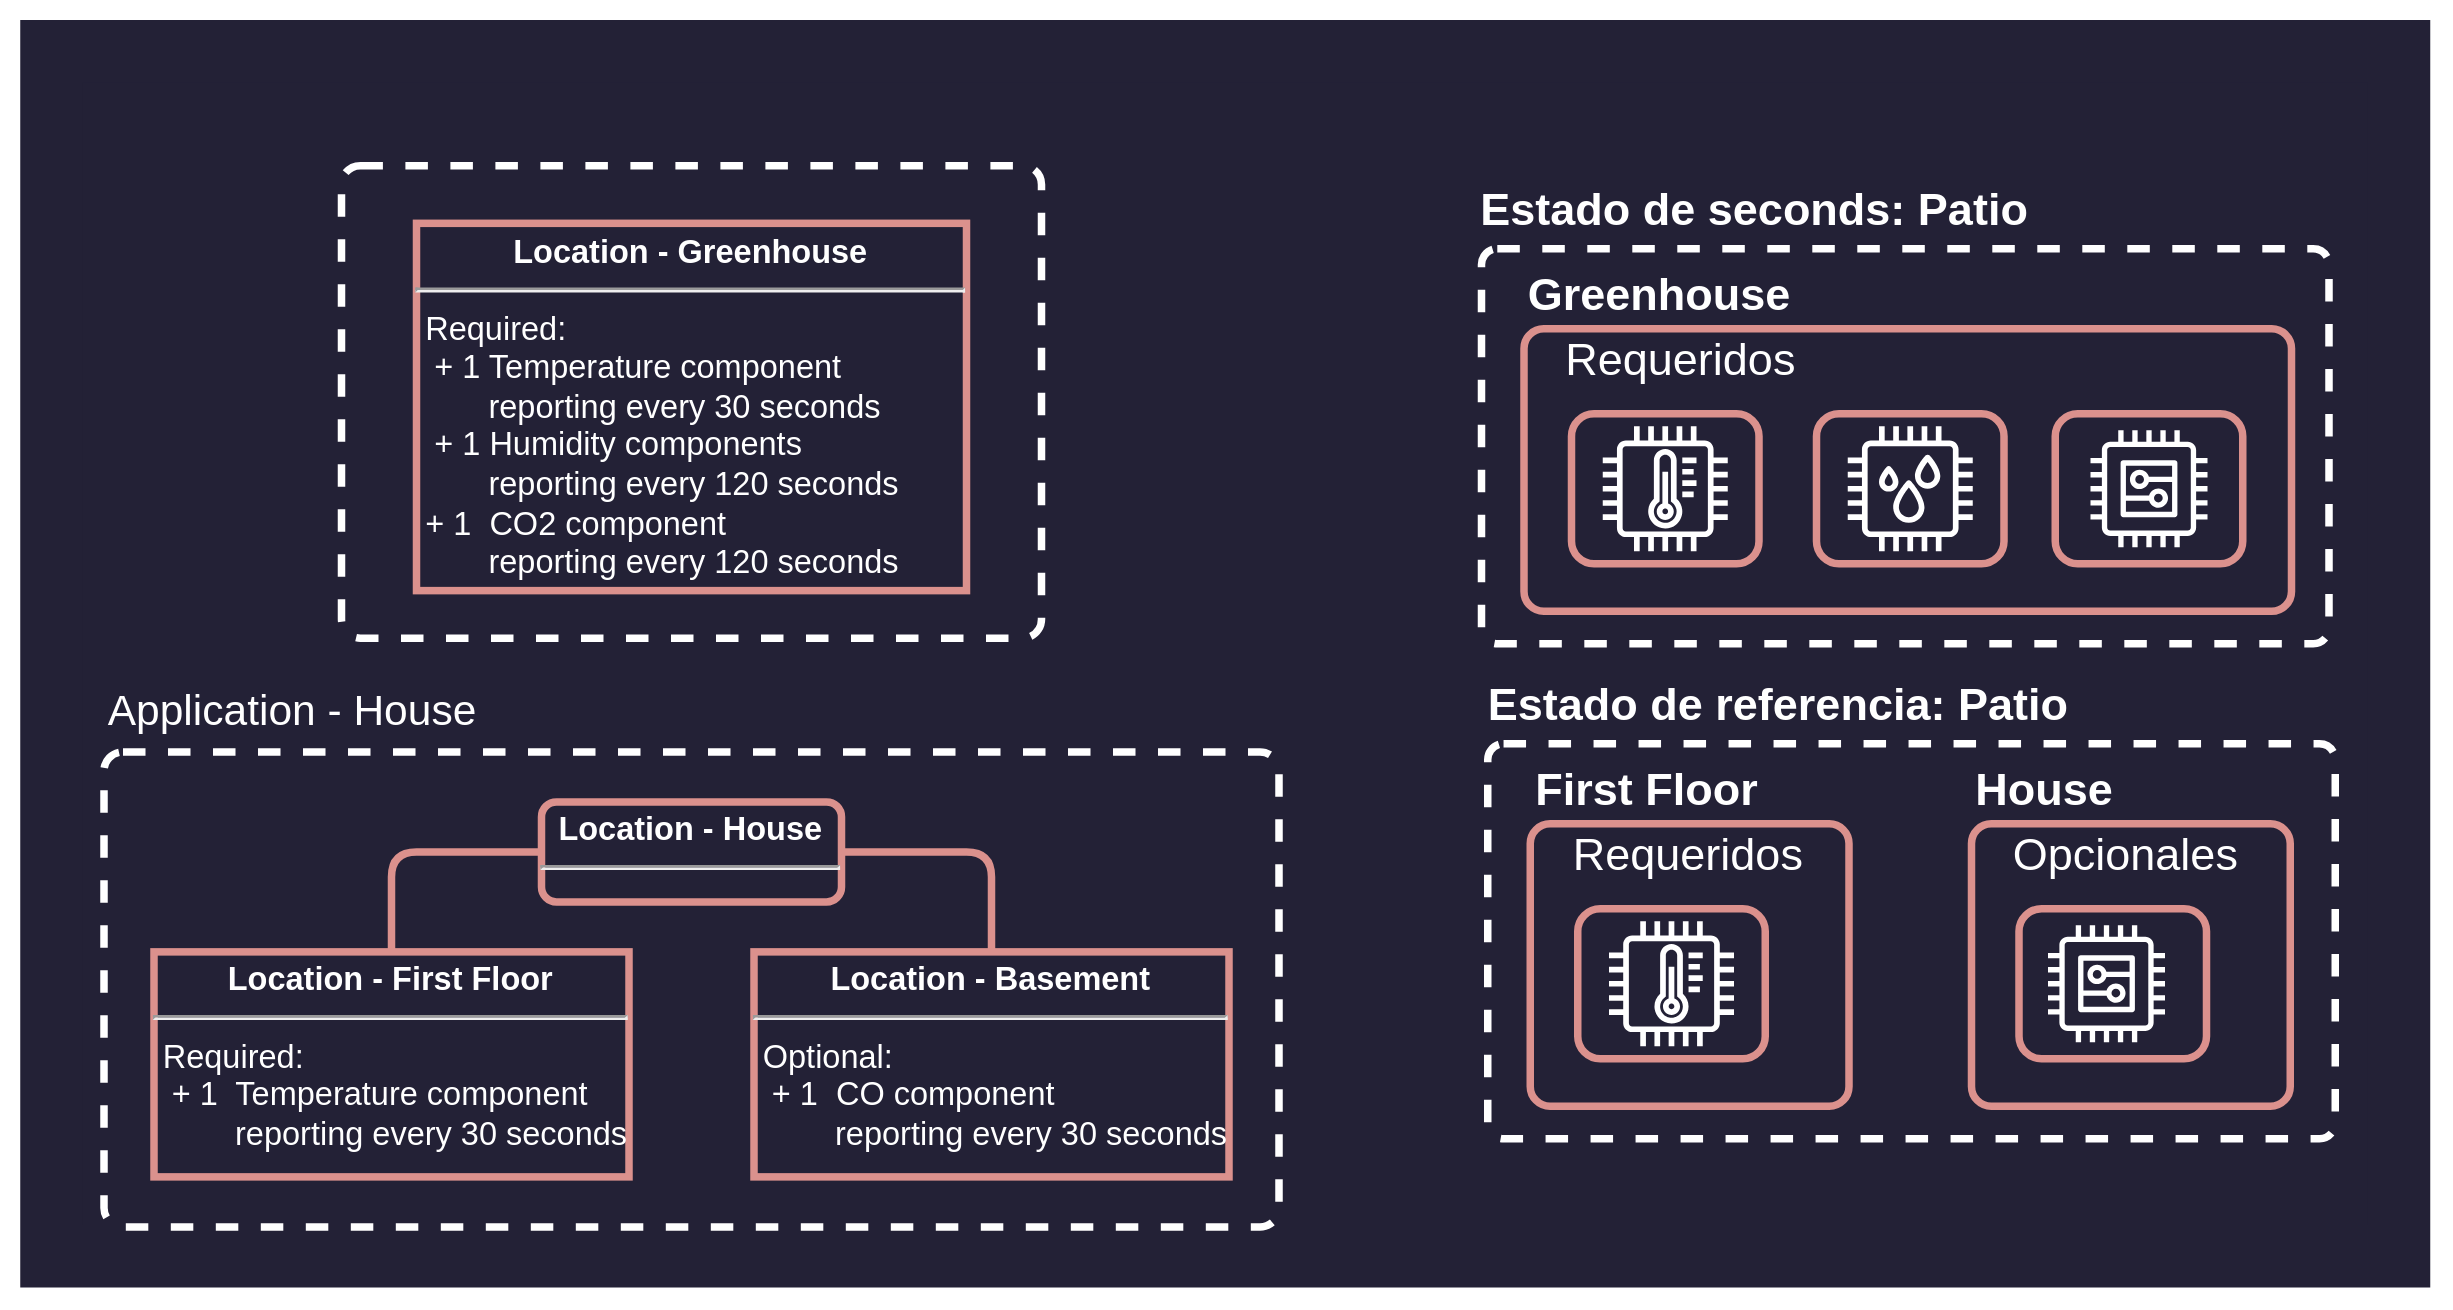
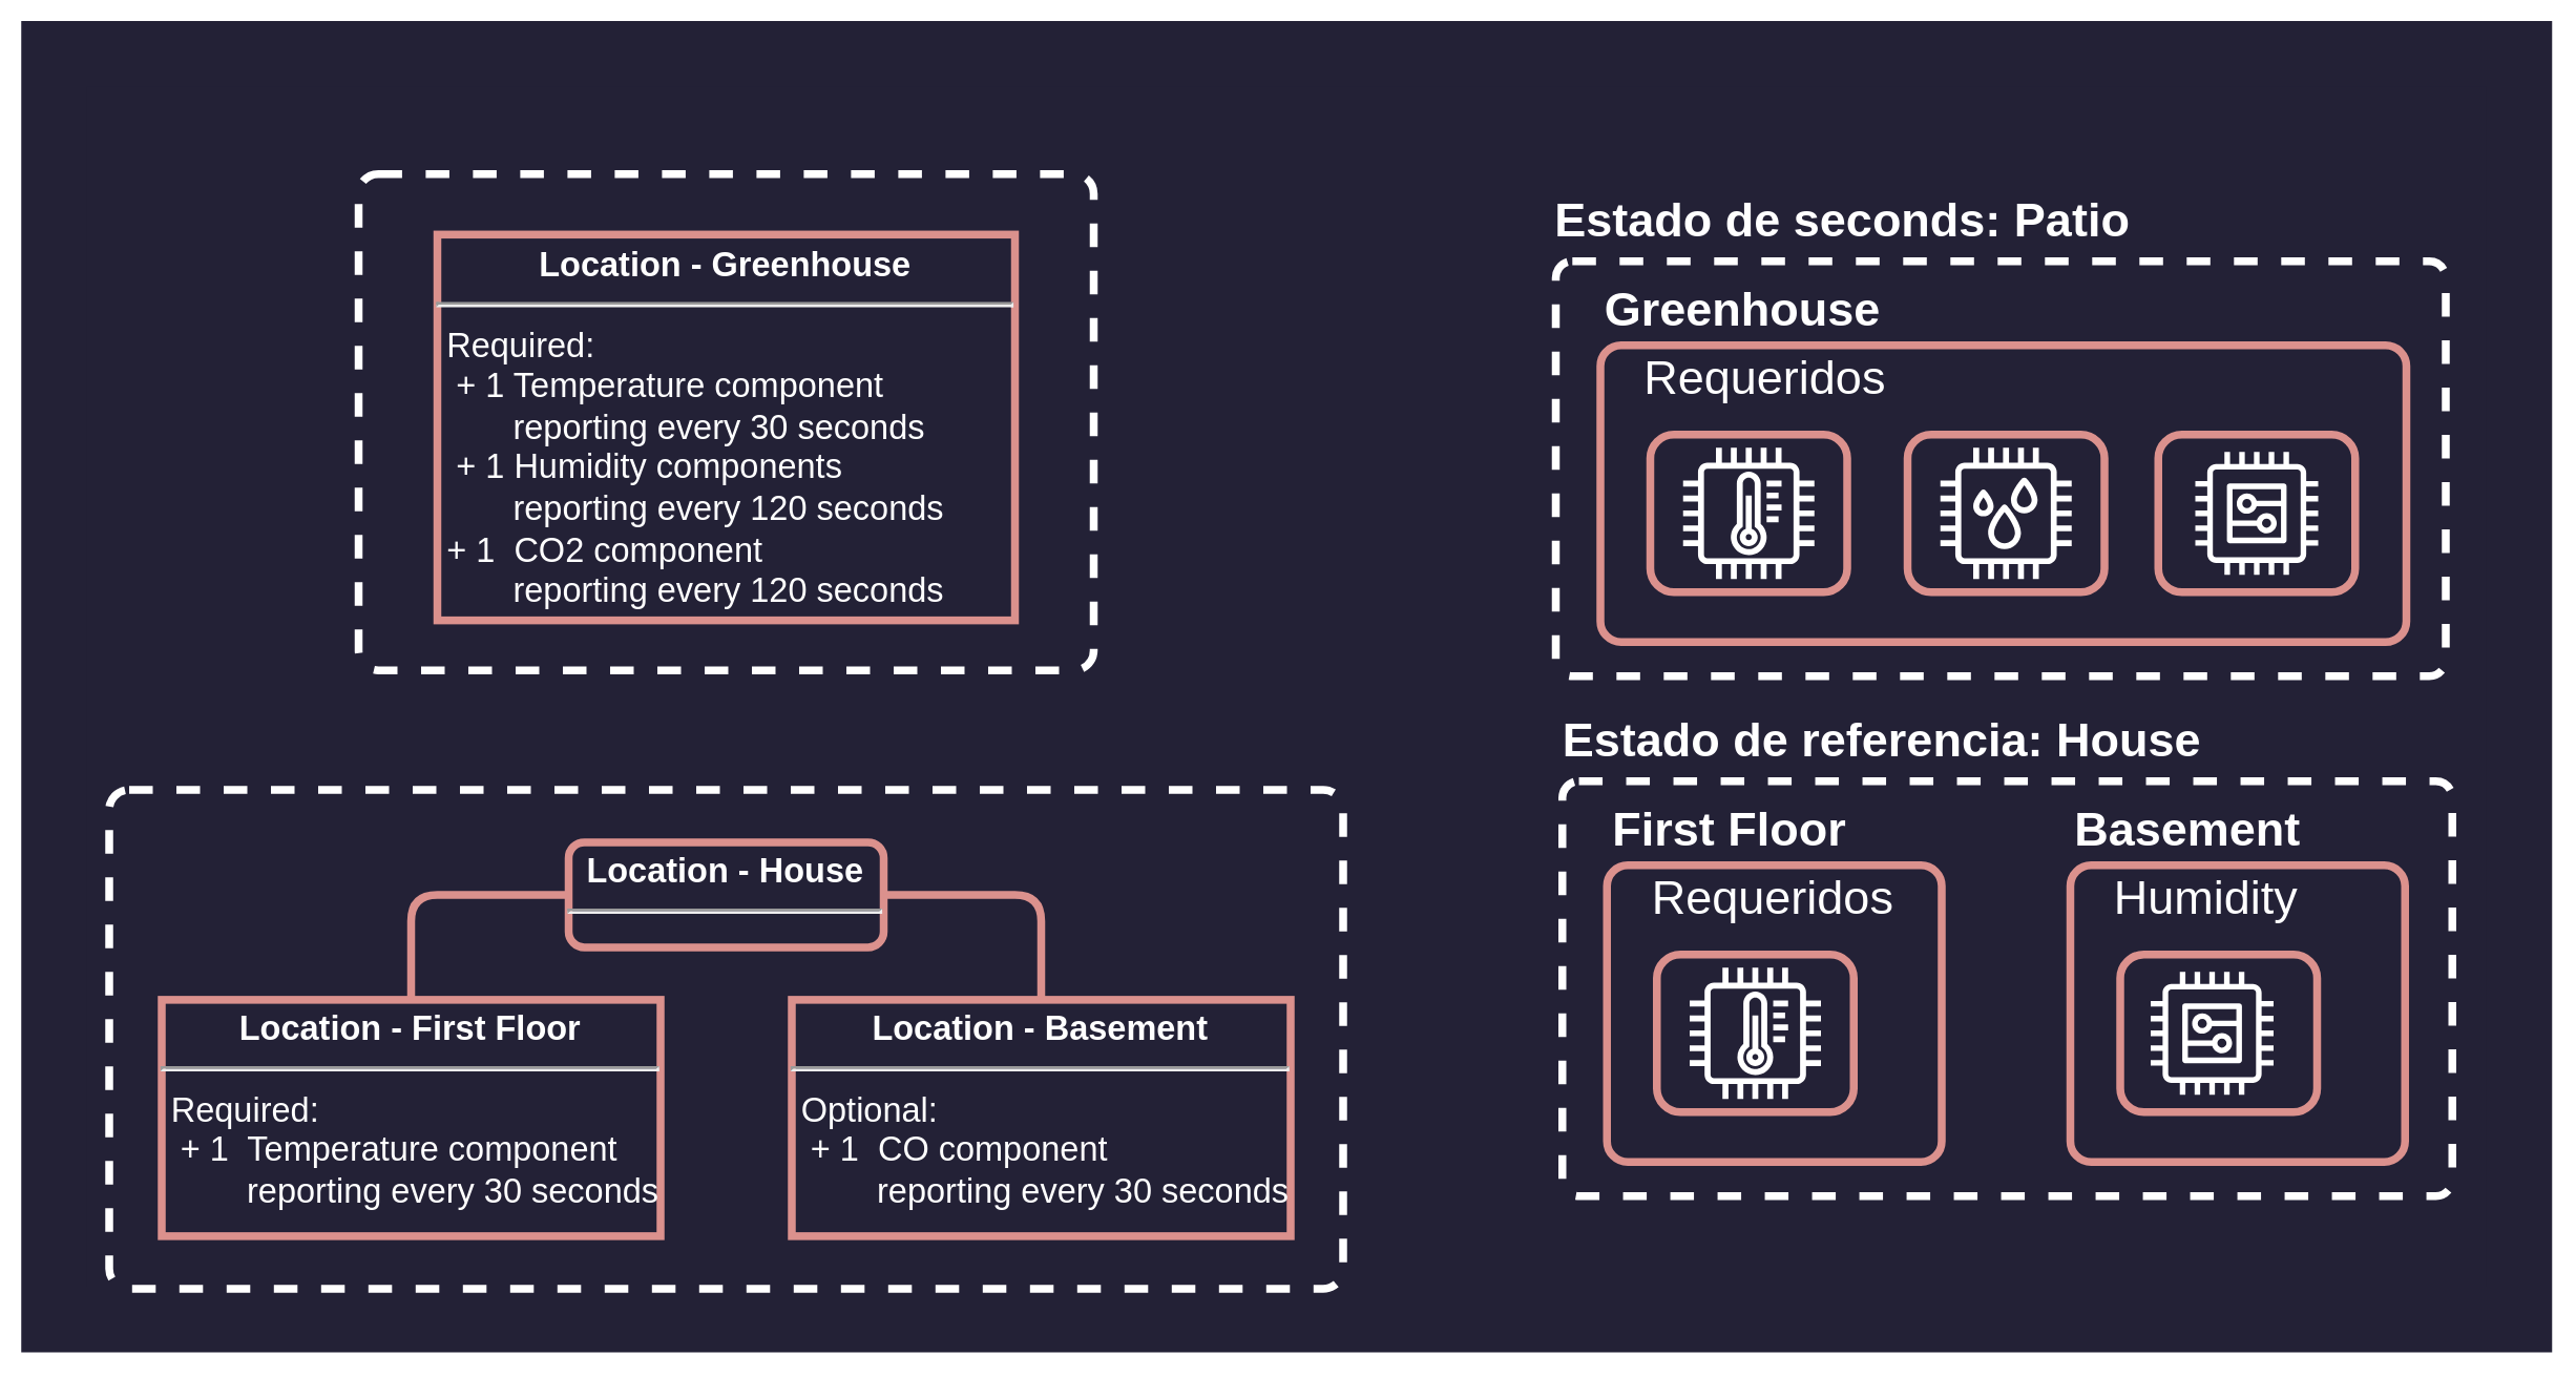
- <mxCell id="6" value="&lt;div style=&quot;text-align: center; font-size: 18px;&quot;&gt;&lt;span style=&quot;background-color: initial; font-size: 18px;&quot;&gt;&lt;b style=&quot;font-size: 18px;&quot;&gt;Estado de referencia: Patio&lt;/b&gt;&lt;/span&gt;&lt;/div&gt;" style="text;whiteSpace=wrap;html=1;fontSize=18;fontFamily=Helvetica;fontColor=#FFFFFF;container=0;" parent="3" vertex="1"><mxGeometry x="2.5" y="194" width="257.5" height="40" as="geometry" /></mxCell>
+ <mxCell id="6" value="&lt;div style=&quot;text-align: center; font-size: 18px;&quot;&gt;&lt;span style=&quot;background-color: initial; font-size: 18px;&quot;&gt;&lt;b style=&quot;font-size: 18px;&quot;&gt;Estado de referencia: House&lt;/b&gt;&lt;/span&gt;&lt;/div&gt;" style="text;whiteSpace=wrap;html=1;fontSize=18;fontFamily=Helvetica;fontColor=#FFFFFF;container=0;" parent="3" vertex="1"><mxGeometry x="2.5" y="194" width="257.5" height="40" as="geometry" /></mxCell>
- <mxCell id="30" value="&lt;font style=&quot;font-size: 17px;&quot;&gt;Application - House&lt;/font&gt;" style="text;html=1;strokeColor=none;fillColor=none;align=left;verticalAlign=middle;whiteSpace=wrap;rounded=0;fontSize=17;fontFamily=Helvetica;fontColor=#FFFFFF;container=0;" vertex="1" parent="27"><mxGeometry y="234.5" width="189" height="30" as="geometry" /></mxCell>
- <mxCell id="17" value="&lt;div style=&quot;text-align: center;&quot;&gt;&lt;span style=&quot;background-color: initial;&quot;&gt;&lt;b&gt;House&lt;/b&gt;&lt;/span&gt;&lt;/div&gt;" style="text;whiteSpace=wrap;html=1;fontSize=18;fontFamily=Helvetica;fontColor=#FFFFFF;container=0;" parent="3" vertex="1"><mxGeometry x="198" y="228" width="128.5" height="40" as="geometry" /></mxCell>
+ <mxCell id="17" value="&lt;div style=&quot;text-align: center;&quot;&gt;&lt;span style=&quot;background-color: initial;&quot;&gt;&lt;b&gt;Basement&lt;/b&gt;&lt;/span&gt;&lt;/div&gt;" style="text;whiteSpace=wrap;html=1;fontSize=18;fontFamily=Helvetica;fontColor=#FFFFFF;container=0;" parent="3" vertex="1"><mxGeometry x="198" y="228" width="128.5" height="40" as="geometry" /></mxCell>
- <mxCell id="19" value="Opcionales" style="text;html=1;strokeColor=none;fillColor=none;align=left;verticalAlign=middle;whiteSpace=wrap;rounded=0;fontSize=18;fontFamily=Helvetica;fontColor=#FFFFFF;container=0;" parent="3" vertex="1"><mxGeometry x="213" y="256" width="75" height="30" as="geometry" /></mxCell>
+ <mxCell id="19" value="Humidity" style="text;html=1;strokeColor=none;fillColor=none;align=left;verticalAlign=middle;whiteSpace=wrap;rounded=0;fontSize=18;fontFamily=Helvetica;fontColor=#FFFFFF;container=0;" parent="3" vertex="1"><mxGeometry x="213" y="256" width="75" height="30" as="geometry" /></mxCell>
